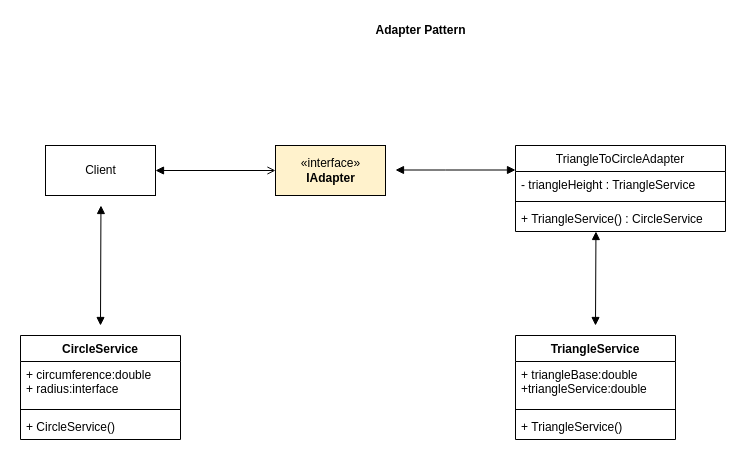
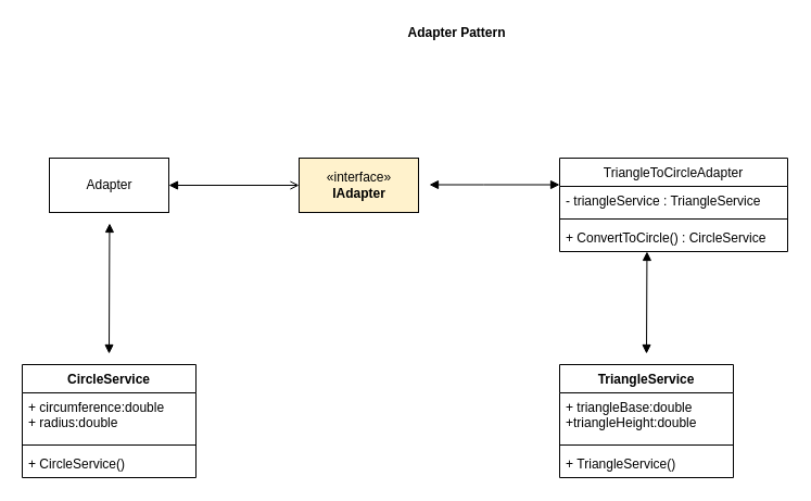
- <mxCell id="3" value="Client" style="html=1;" vertex="1" parent="1"><mxGeometry x="45" y="145" width="110" height="50" as="geometry" /></mxCell>
+ <mxCell id="3" value="Adapter" style="html=1;" vertex="1" parent="1"><mxGeometry x="45" y="145" width="110" height="50" as="geometry" /></mxCell>
- <mxCell id="5" value="- triangleHeight : TriangleService " style="text;strokeColor=none;fillColor=none;align=left;verticalAlign=top;spacingLeft=4;spacingRight=4;overflow=hidden;rotatable=0;points=[[0,0.5],[1,0.5]];portConstraint=eastwest;" vertex="1" parent="4"><mxGeometry y="26" width="210" height="26" as="geometry" /></mxCell>
+ <mxCell id="5" value="- triangleService : TriangleService " style="text;strokeColor=none;fillColor=none;align=left;verticalAlign=top;spacingLeft=4;spacingRight=4;overflow=hidden;rotatable=0;points=[[0,0.5],[1,0.5]];portConstraint=eastwest;" vertex="1" parent="4"><mxGeometry y="26" width="210" height="26" as="geometry" /></mxCell>
- <mxCell id="7" value="+ TriangleService() : CircleService" style="text;strokeColor=none;fillColor=none;align=left;verticalAlign=top;spacingLeft=4;spacingRight=4;overflow=hidden;rotatable=0;points=[[0,0.5],[1,0.5]];portConstraint=eastwest;" vertex="1" parent="4"><mxGeometry y="60" width="210" height="26" as="geometry" /></mxCell>
+ <mxCell id="7" value="+ ConvertToCircle() : CircleService" style="text;strokeColor=none;fillColor=none;align=left;verticalAlign=top;spacingLeft=4;spacingRight=4;overflow=hidden;rotatable=0;points=[[0,0.5],[1,0.5]];portConstraint=eastwest;" vertex="1" parent="4"><mxGeometry y="60" width="210" height="26" as="geometry" /></mxCell>
- <mxCell id="18" value="+ circumference:double&#10;+ radius:interface" style="text;strokeColor=none;fillColor=none;align=left;verticalAlign=top;spacingLeft=4;spacingRight=4;overflow=hidden;rotatable=0;points=[[0,0.5],[1,0.5]];portConstraint=eastwest;" vertex="1" parent="17"><mxGeometry y="26" width="160" height="44" as="geometry" /></mxCell>
+ <mxCell id="18" value="+ circumference:double&#10;+ radius:double" style="text;strokeColor=none;fillColor=none;align=left;verticalAlign=top;spacingLeft=4;spacingRight=4;overflow=hidden;rotatable=0;points=[[0,0.5],[1,0.5]];portConstraint=eastwest;" vertex="1" parent="17"><mxGeometry y="26" width="160" height="44" as="geometry" /></mxCell>
- <mxCell id="13" value="+ triangleBase:double&#10;+triangleService:double" style="text;strokeColor=none;fillColor=none;align=left;verticalAlign=top;spacingLeft=4;spacingRight=4;overflow=hidden;rotatable=0;points=[[0,0.5],[1,0.5]];portConstraint=eastwest;" vertex="1" parent="12"><mxGeometry y="26" width="160" height="44" as="geometry" /></mxCell>
+ <mxCell id="13" value="+ triangleBase:double&#10;+triangleHeight:double" style="text;strokeColor=none;fillColor=none;align=left;verticalAlign=top;spacingLeft=4;spacingRight=4;overflow=hidden;rotatable=0;points=[[0,0.5],[1,0.5]];portConstraint=eastwest;" vertex="1" parent="12"><mxGeometry y="26" width="160" height="44" as="geometry" /></mxCell>
